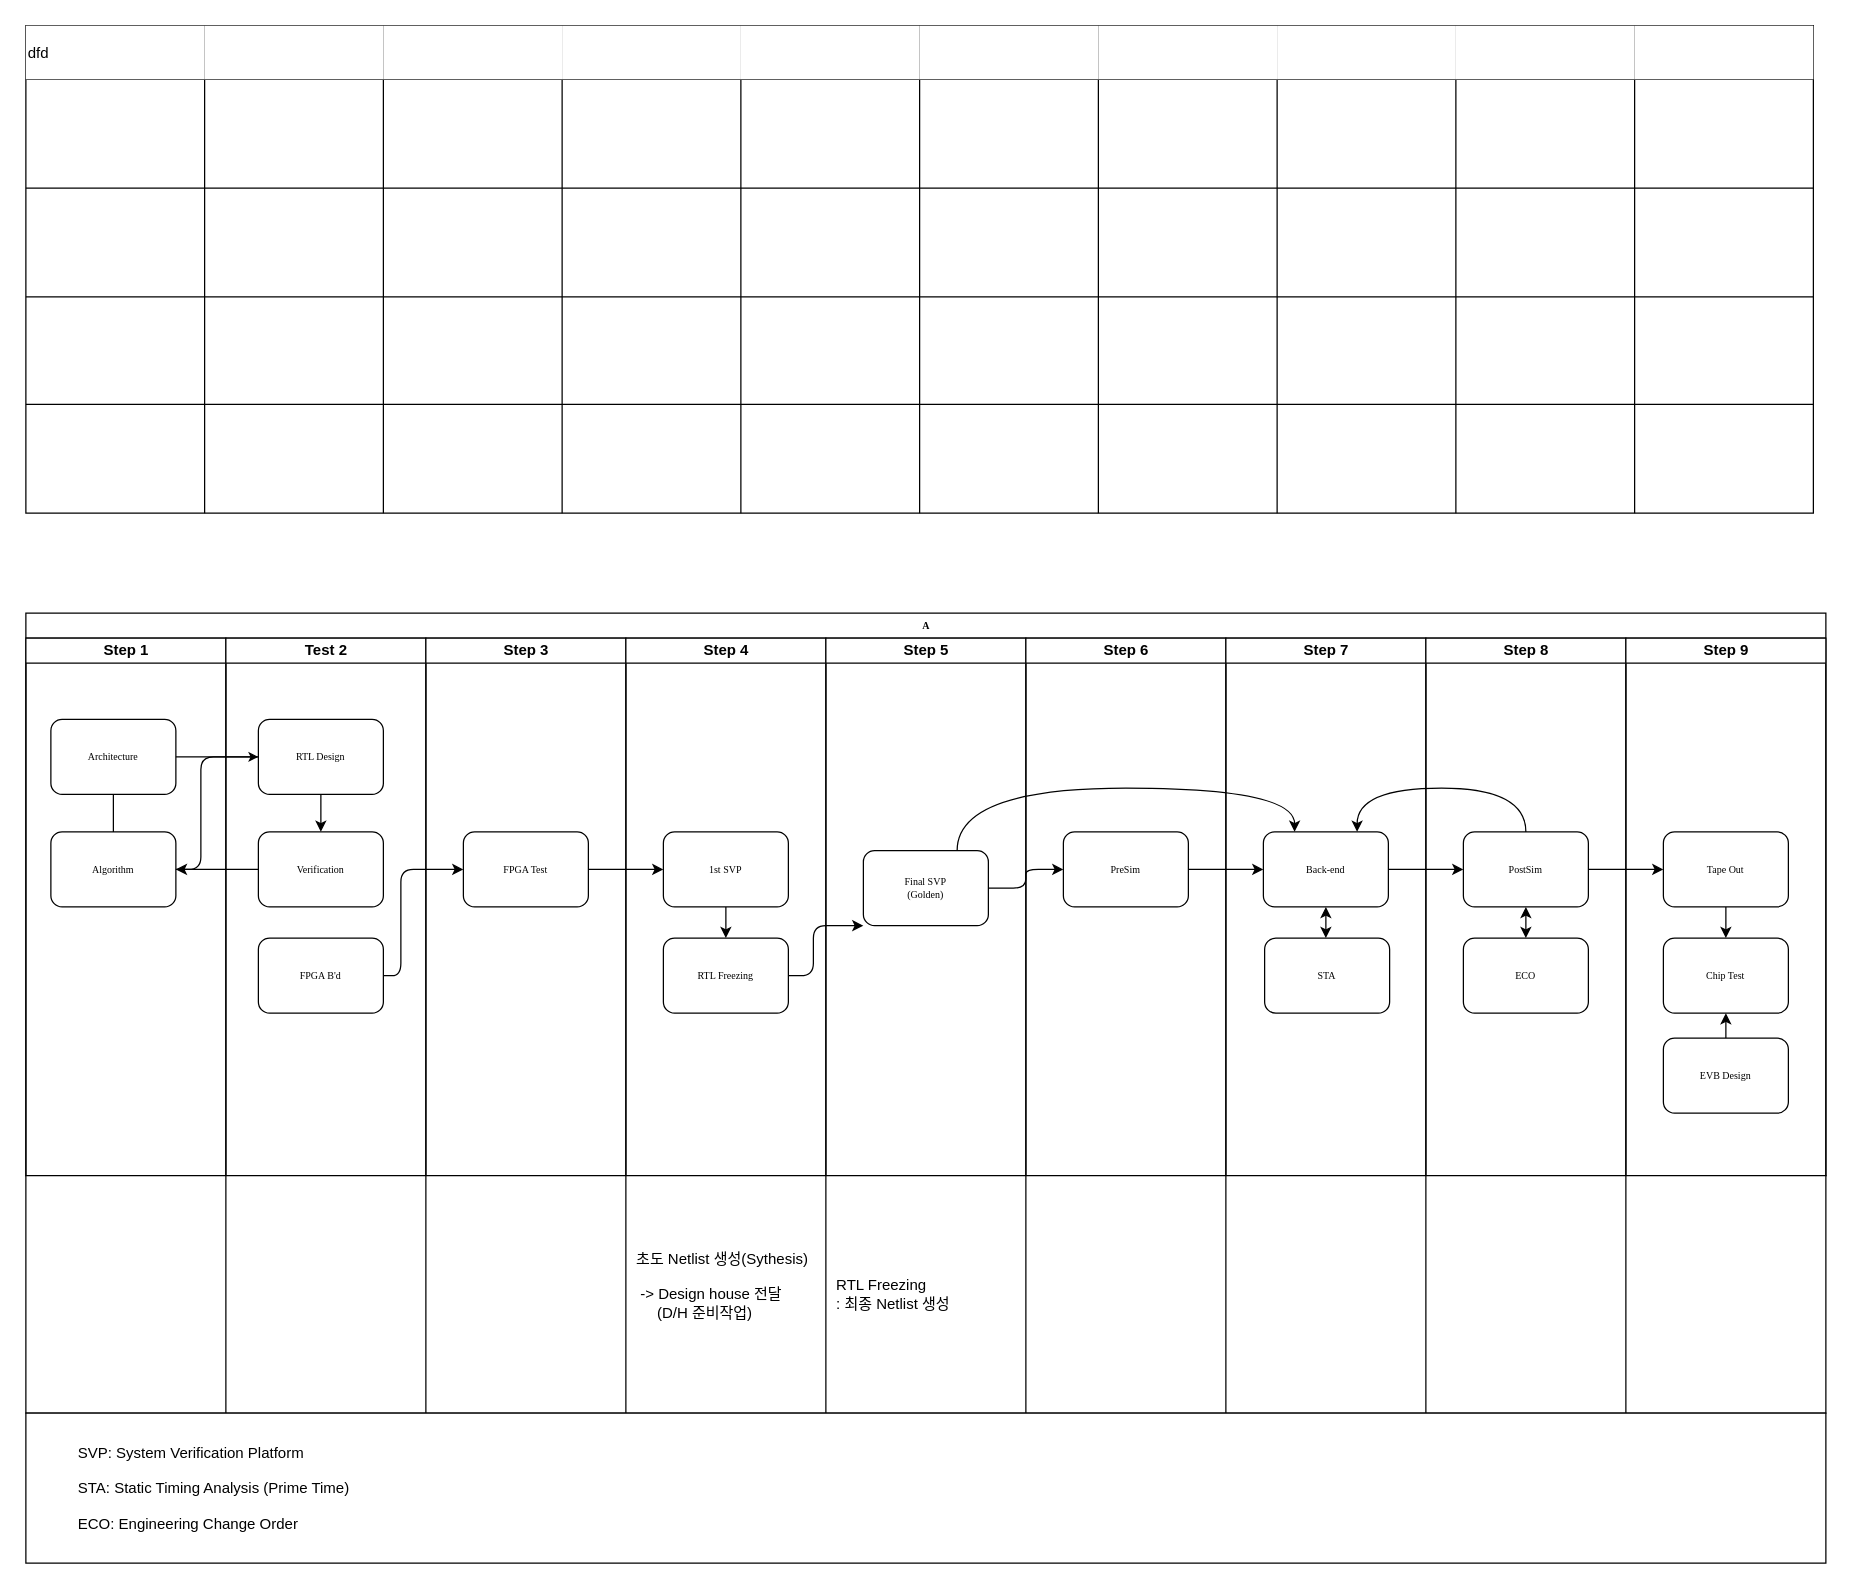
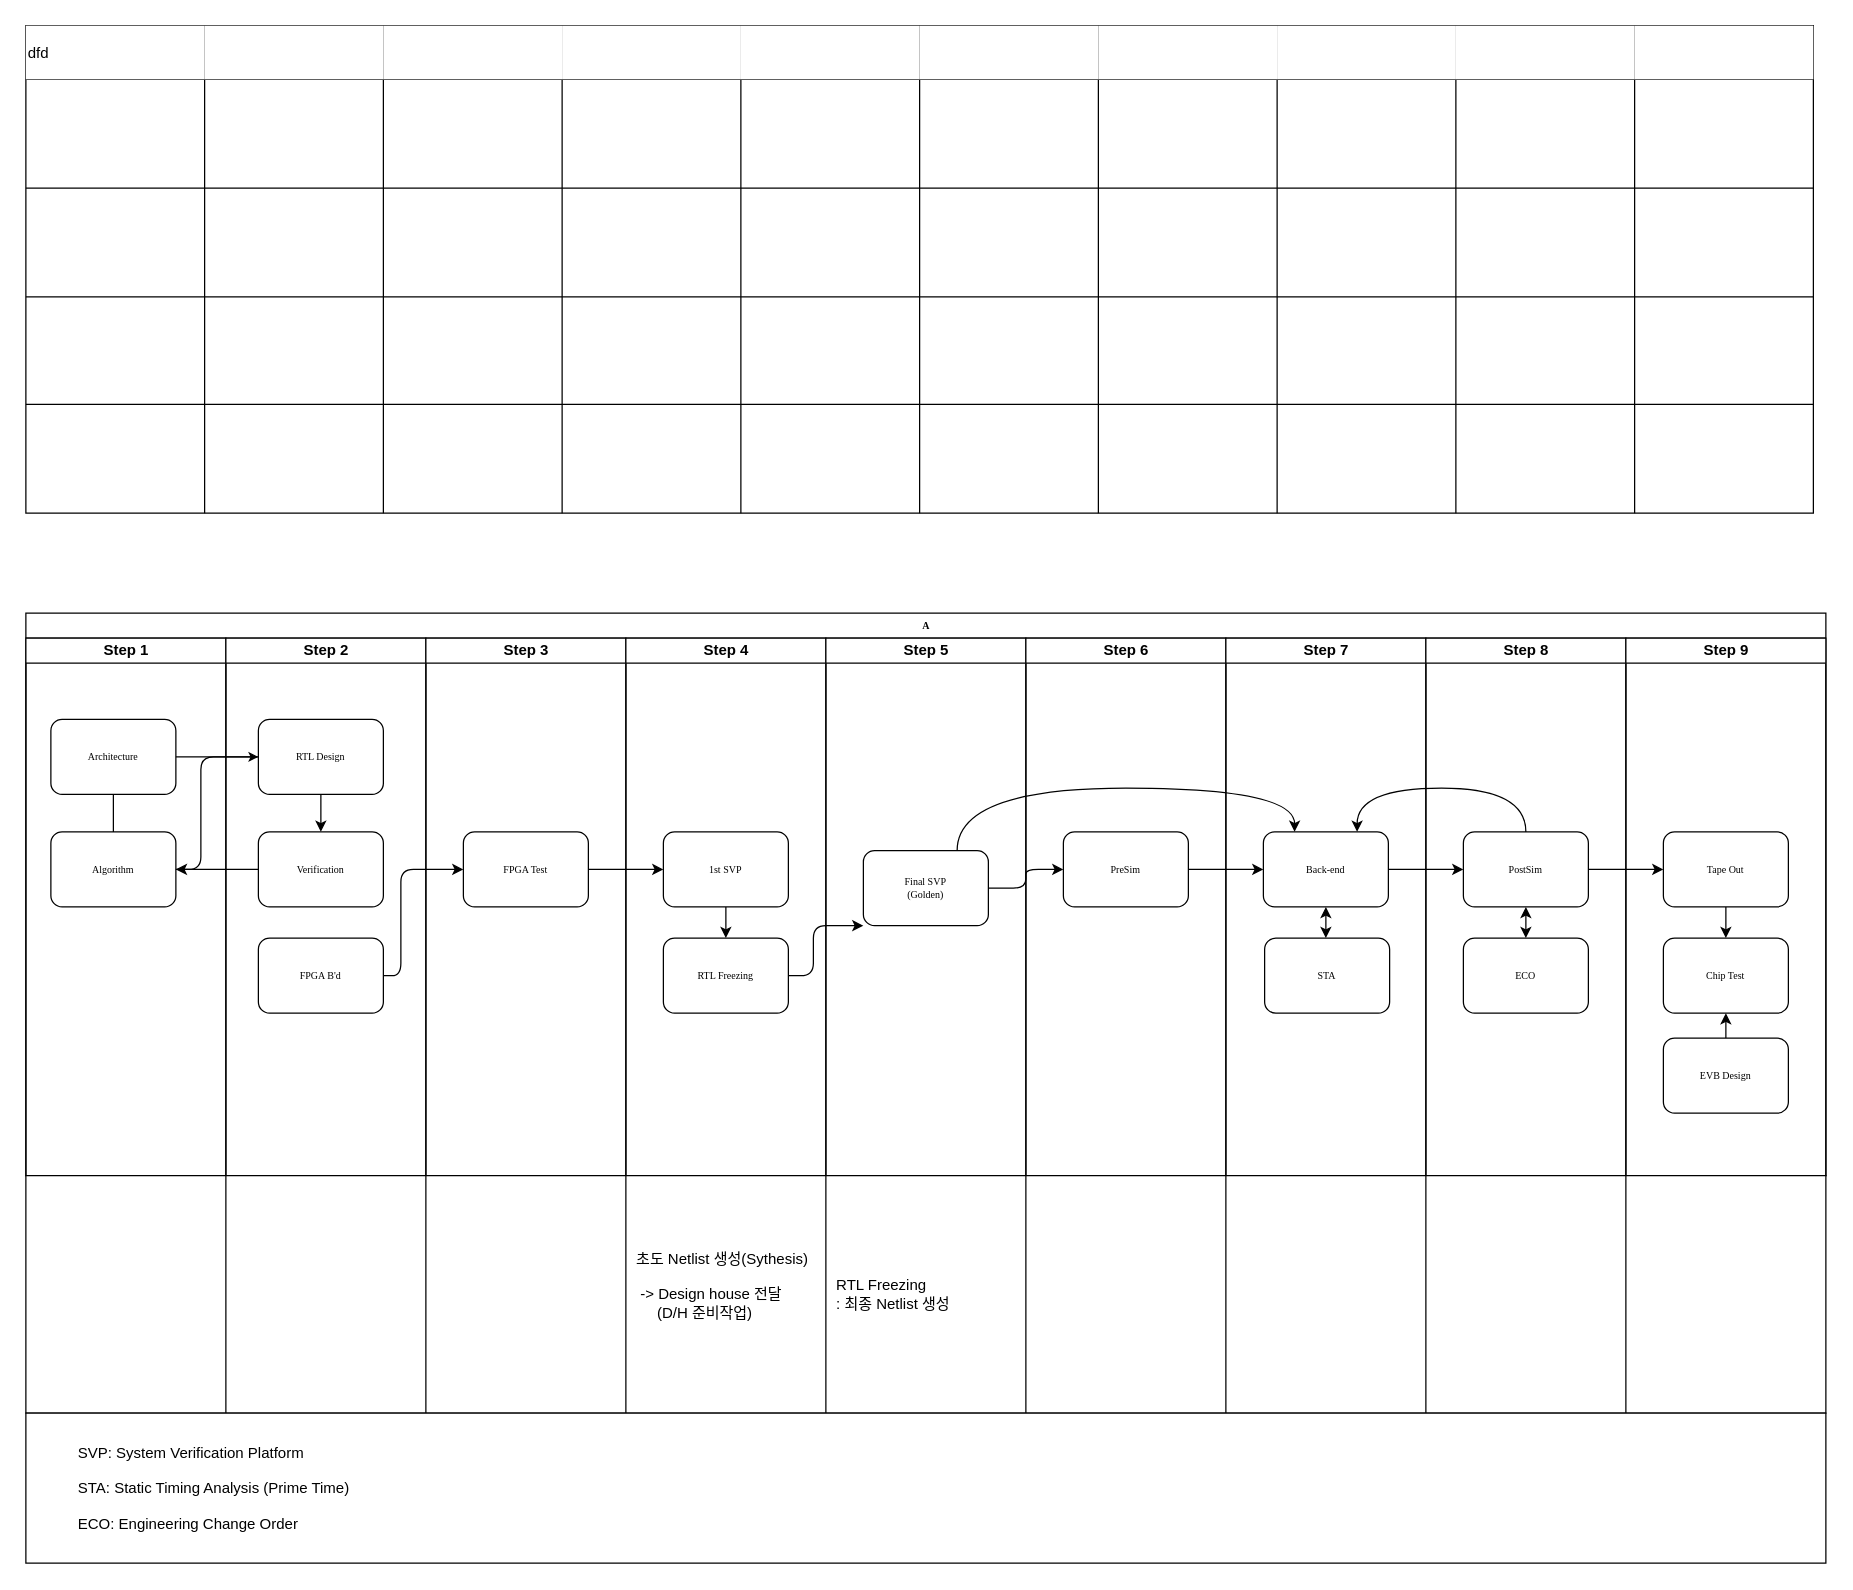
- <mxCell id="8" value="Test 2" style="swimlane;html=1;startSize=20;" parent="2" vertex="1"><mxGeometry x="160" y="20" width="160" height="430" as="geometry" /></mxCell>
+ <mxCell id="8" value="Step 2" style="swimlane;html=1;startSize=20;" parent="2" vertex="1"><mxGeometry x="160" y="20" width="160" height="430" as="geometry" /></mxCell>
